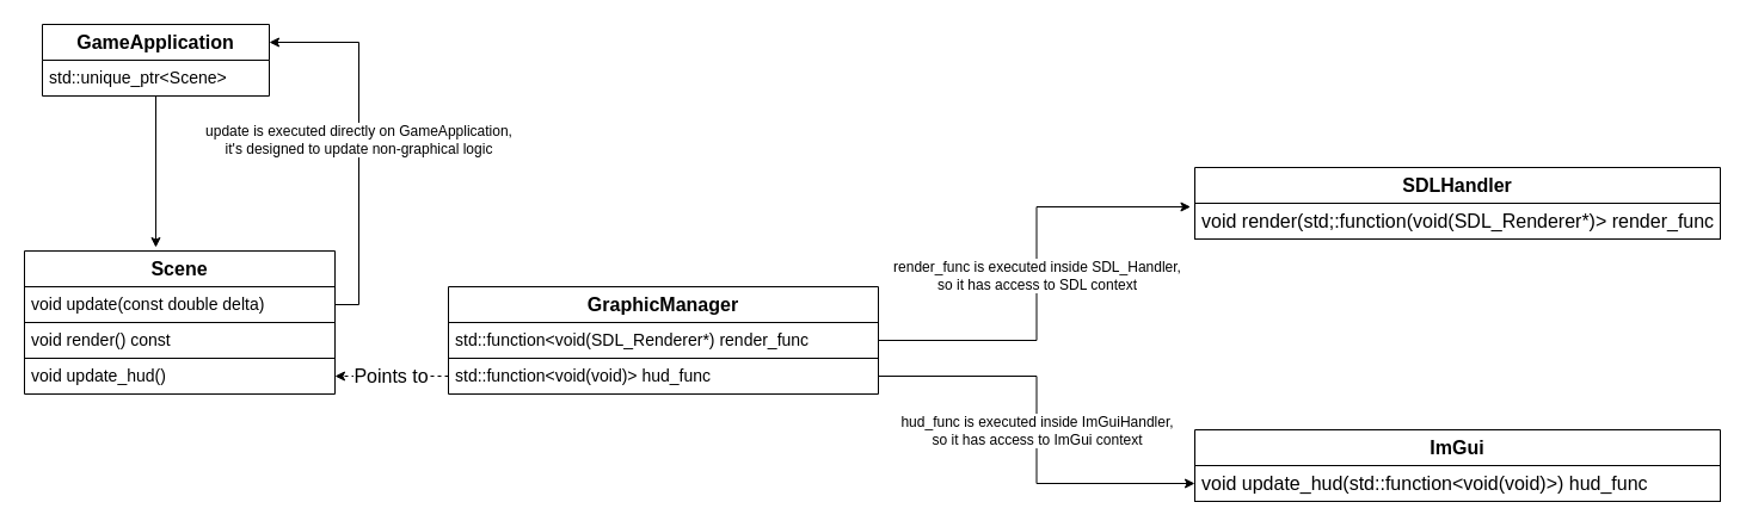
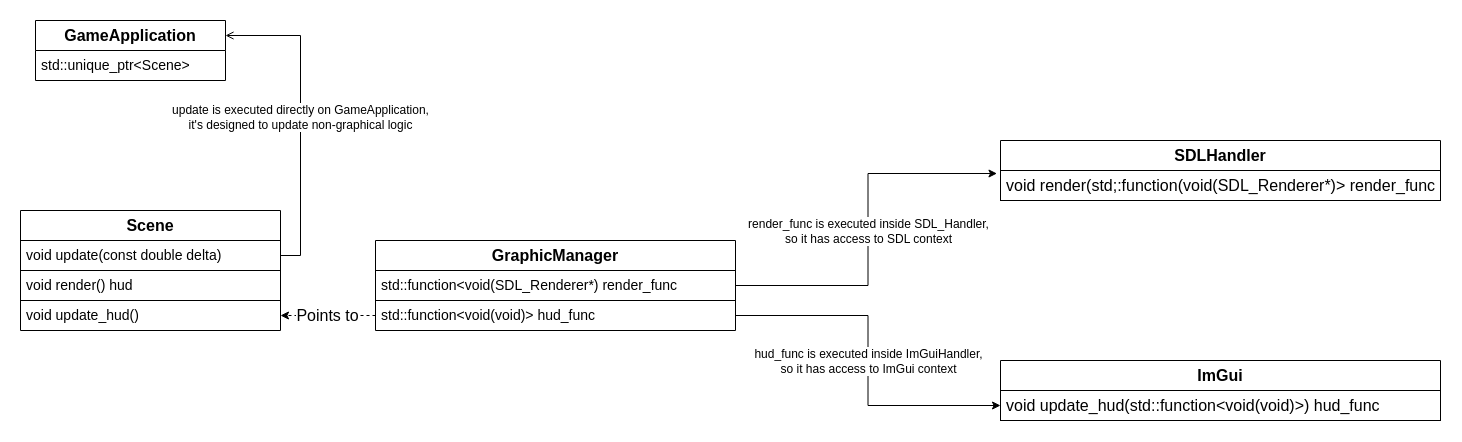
- <mxCell id="13" value="&lt;div&gt;update is executed directly on GameApplication, &lt;br&gt;&lt;/div&gt;&lt;div&gt;it's designed to update non-graphical logic&lt;br&gt;&lt;/div&gt;" style="edgeStyle=orthogonalEdgeStyle;rounded=0;orthogonalLoop=1;jettySize=auto;html=1;exitX=1;exitY=0.5;exitDx=0;exitDy=0;entryX=1;entryY=0.25;entryDx=0;entryDy=0;fontSize=12;" edge="1" parent="1" source="6" target="3"><mxGeometry relative="1" as="geometry" /></mxCell>
+ <mxCell id="13" value="&lt;div&gt;update is executed directly on GameApplication, &lt;br&gt;&lt;/div&gt;&lt;div&gt;it's designed to update non-graphical logic&lt;br&gt;&lt;/div&gt;" style="edgeStyle=orthogonalEdgeStyle;rounded=0;orthogonalLoop=1;jettySize=auto;html=1;exitX=1;exitY=0.5;exitDx=0;exitDy=0;entryX=1;entryY=0.25;entryDx=0;entryDy=0;fontSize=12;endArrow=open;" edge="1" parent="1" source="6" target="3"><mxGeometry relative="1" as="geometry" /></mxCell>
- <mxCell id="2" style="edgeStyle=orthogonalEdgeStyle;rounded=0;orthogonalLoop=1;jettySize=auto;html=1;exitX=0.5;exitY=1;exitDx=0;exitDy=0;entryX=0.423;entryY=-0.025;entryDx=0;entryDy=0;entryPerimeter=0;fontSize=16;" edge="1" parent="1" source="3" target="5"><mxGeometry relative="1" as="geometry" /></mxCell>
- <mxCell id="7" value="void render() const" style="text;strokeColor=default;fillColor=none;align=left;verticalAlign=middle;spacingLeft=4;spacingRight=4;overflow=hidden;points=[[0,0.5],[1,0.5]];portConstraint=eastwest;rotatable=0;whiteSpace=wrap;html=1;fontSize=14;" vertex="1" parent="5"><mxGeometry y="60" width="260" height="30" as="geometry" /></mxCell>
+ <mxCell id="7" value="void render() hud" style="text;strokeColor=default;fillColor=none;align=left;verticalAlign=middle;spacingLeft=4;spacingRight=4;overflow=hidden;points=[[0,0.5],[1,0.5]];portConstraint=eastwest;rotatable=0;whiteSpace=wrap;html=1;fontSize=14;" vertex="1" parent="5"><mxGeometry y="60" width="260" height="30" as="geometry" /></mxCell>
